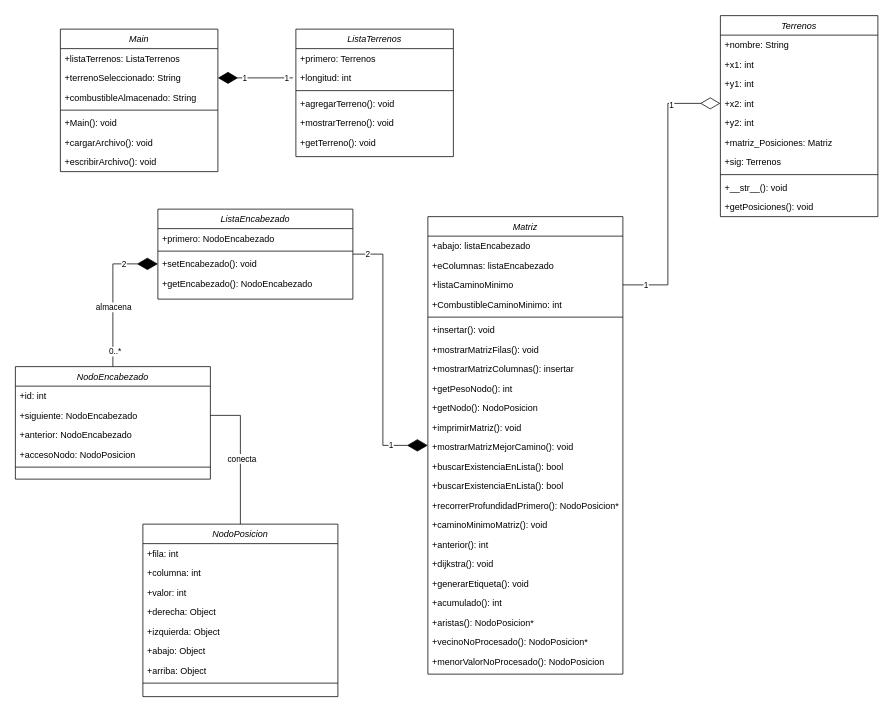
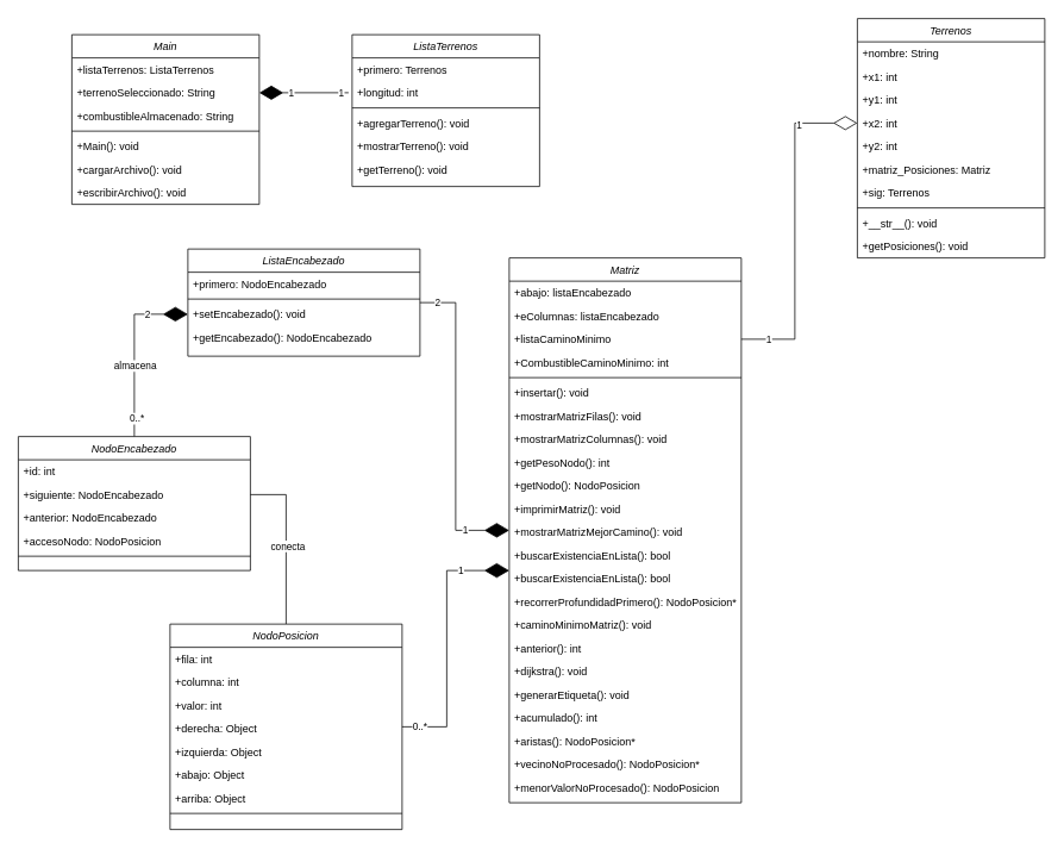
- <mxCell id="39" value="+mostrarMatrizColumnas(): insertar" style="text;align=left;verticalAlign=top;spacingLeft=4;spacingRight=4;overflow=hidden;rotatable=0;points=[[0,0.5],[1,0.5]];portConstraint=eastwest;" vertex="1" parent="31"><mxGeometry y="190" width="260" height="26" as="geometry" /></mxCell>
+ <mxCell id="39" value="+mostrarMatrizColumnas(): void" style="text;align=left;verticalAlign=top;spacingLeft=4;spacingRight=4;overflow=hidden;rotatable=0;points=[[0,0.5],[1,0.5]];portConstraint=eastwest;" vertex="1" parent="31"><mxGeometry y="190" width="260" height="26" as="geometry" /></mxCell>
+ <mxCell id="73" value="0..*" style="edgeStyle=orthogonalEdgeStyle;rounded=0;orthogonalLoop=1;jettySize=auto;html=1;startArrow=none;startFill=0;endArrow=diamondThin;endFill=1;endSize=25;strokeWidth=1;" edge="1" parent="1" source="77" target="31"><mxGeometry x="-0.864" relative="1" as="geometry"><Array as="points"><mxPoint x="500" y="813" /><mxPoint x="500" y="638" /></Array><mxPoint as="offset" /></mxGeometry></mxCell>
+ <mxCell id="74" value="1" style="edgeLabel;html=1;align=center;verticalAlign=middle;resizable=0;points=[];" vertex="1" connectable="0" parent="73"><mxGeometry x="0.63" y="1" relative="1" as="geometry"><mxPoint as="offset" /></mxGeometry></mxCell>
